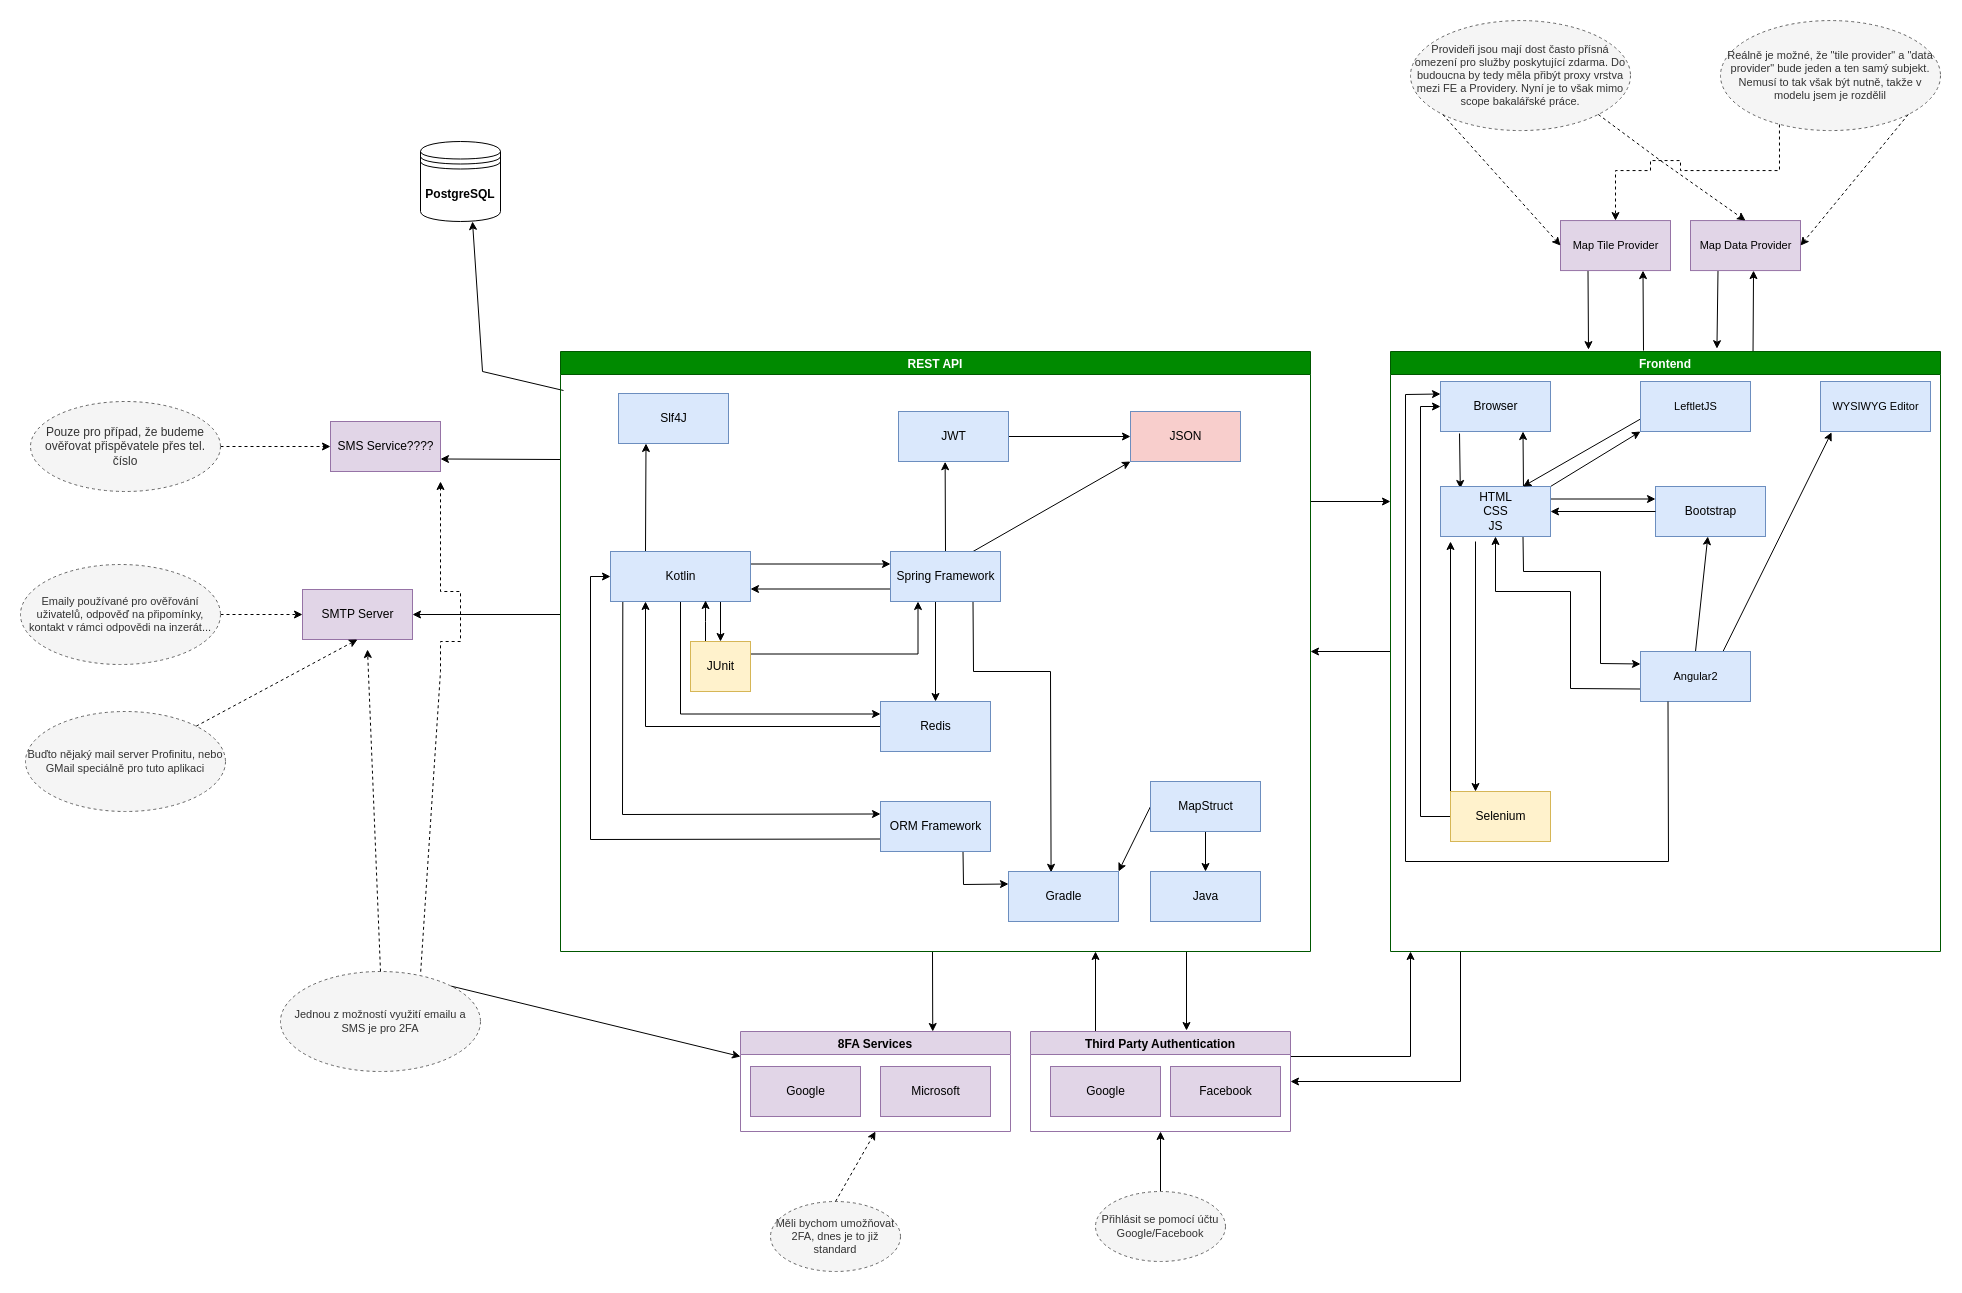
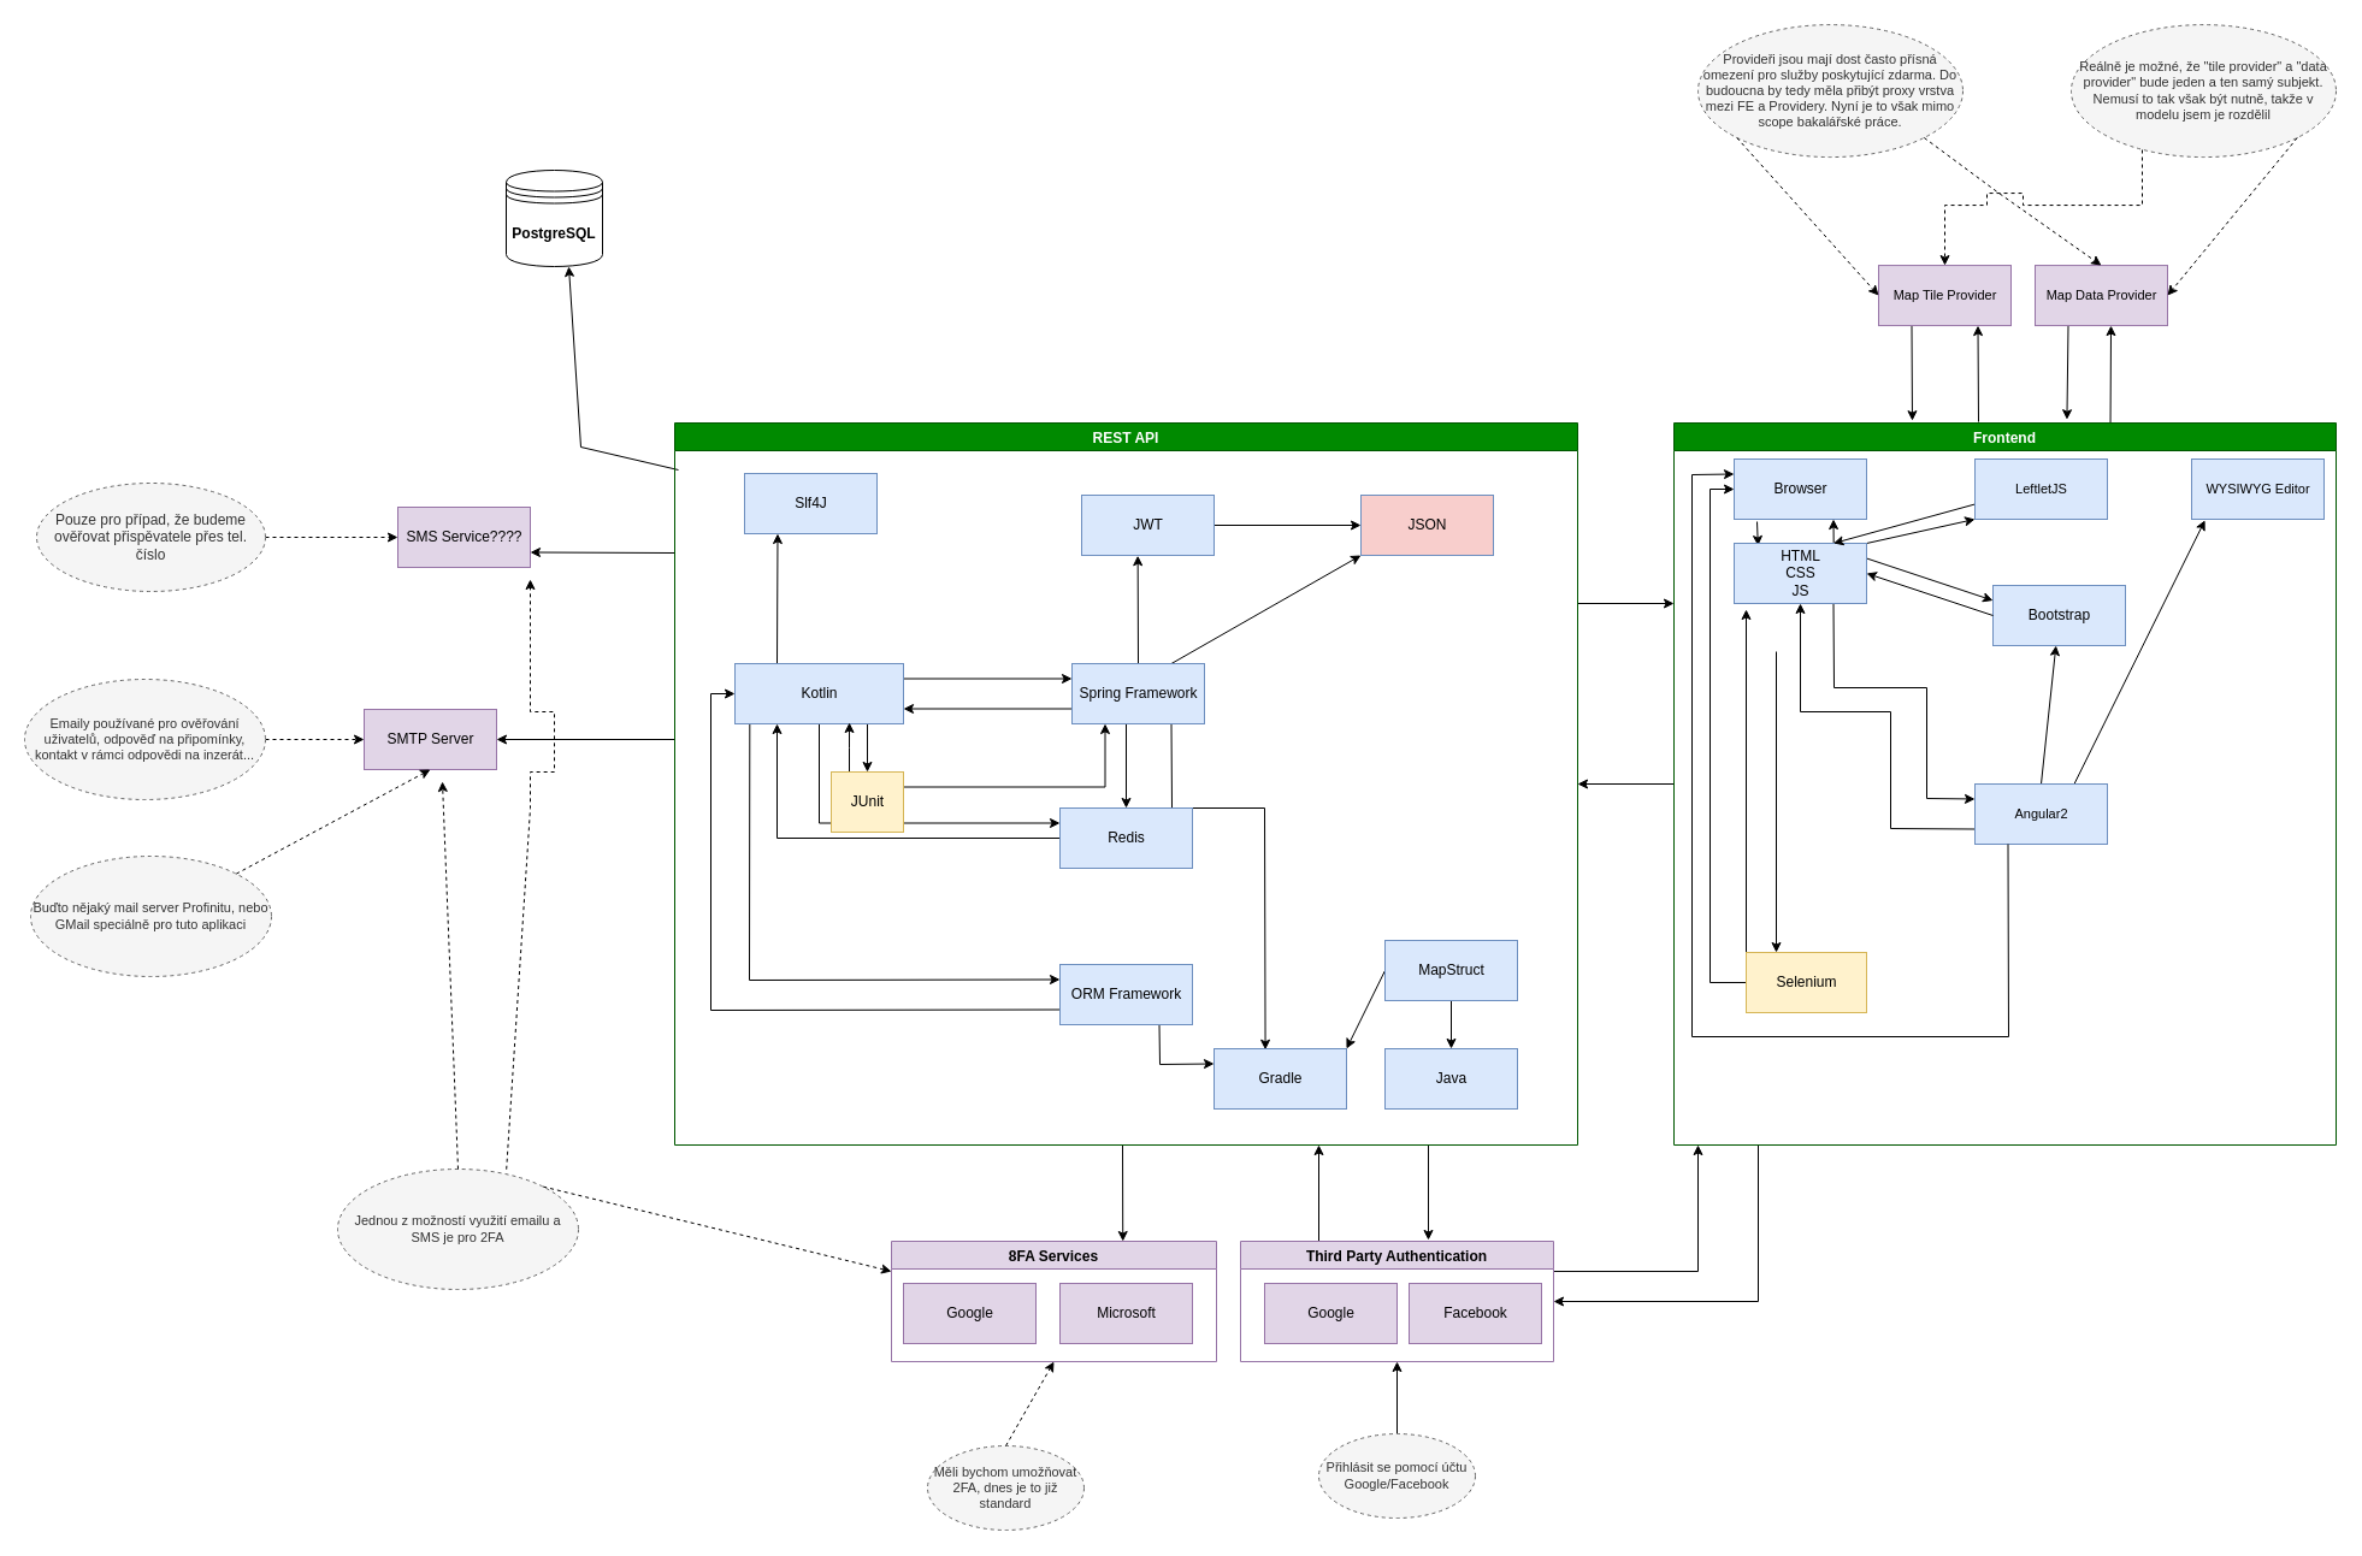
- <mxCell id="37" value="HTML&lt;br&gt;CSS&lt;br&gt;JS" style="html=1;shadow=0;sketch=0;strokeColor=#6c8ebf;fillColor=#dae8fc;" parent="29" vertex="1"><mxGeometry x="50" y="135" width="110" height="50" as="geometry" /></mxCell>
+ <mxCell id="37" value="HTML&lt;br&gt;CSS&lt;br&gt;JS" style="html=1;shadow=0;sketch=0;strokeColor=#6c8ebf;fillColor=#dae8fc;" parent="29" vertex="1"><mxGeometry x="50" y="100" width="110" height="50" as="geometry" /></mxCell>
- <mxCell id="71" value="Redis" style="html=1;shadow=0;sketch=0;strokeColor=#6c8ebf;fillColor=#dae8fc;" parent="52" vertex="1"><mxGeometry x="320" y="350" width="110" height="50" as="geometry" /></mxCell>
+ <mxCell id="71" value="Redis" style="html=1;shadow=0;sketch=0;strokeColor=#6c8ebf;fillColor=#dae8fc;" parent="52" vertex="1"><mxGeometry x="320" y="320" width="110" height="50" as="geometry" /></mxCell>
- <mxCell id="99" style="edgeStyle=none;rounded=0;orthogonalLoop=1;jettySize=auto;html=1;exitX=1;exitY=0;exitDx=0;exitDy=0;entryX=0;entryY=0.25;entryDx=0;entryDy=0;dashed=0;" parent="1" source="97" target="13" edge="1"><mxGeometry relative="1" as="geometry"><mxPoint x="470" y="761" as="targetPoint" /><mxPoint x="280" y="851" as="sourcePoint" /></mxGeometry></mxCell>
+ <mxCell id="99" style="edgeStyle=none;rounded=0;orthogonalLoop=1;jettySize=auto;html=1;exitX=1;exitY=0;exitDx=0;exitDy=0;entryX=0;entryY=0.25;entryDx=0;entryDy=0;dashed=1;" parent="1" source="97" target="13" edge="1"><mxGeometry relative="1" as="geometry"><mxPoint x="470" y="761" as="targetPoint" /><mxPoint x="280" y="851" as="sourcePoint" /></mxGeometry></mxCell>
